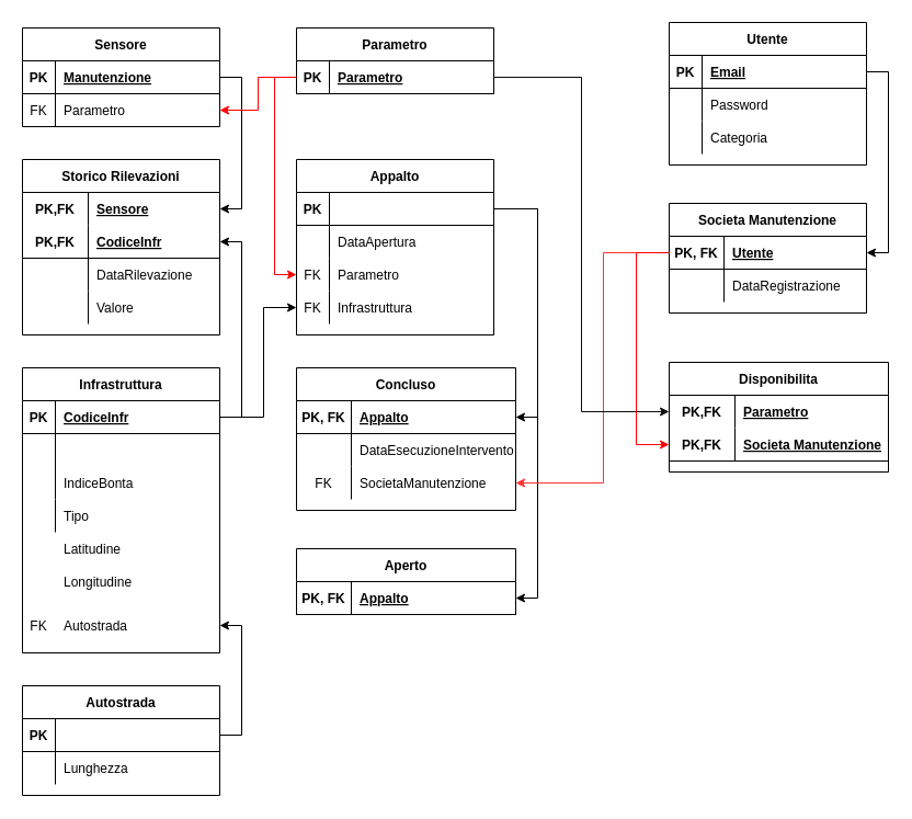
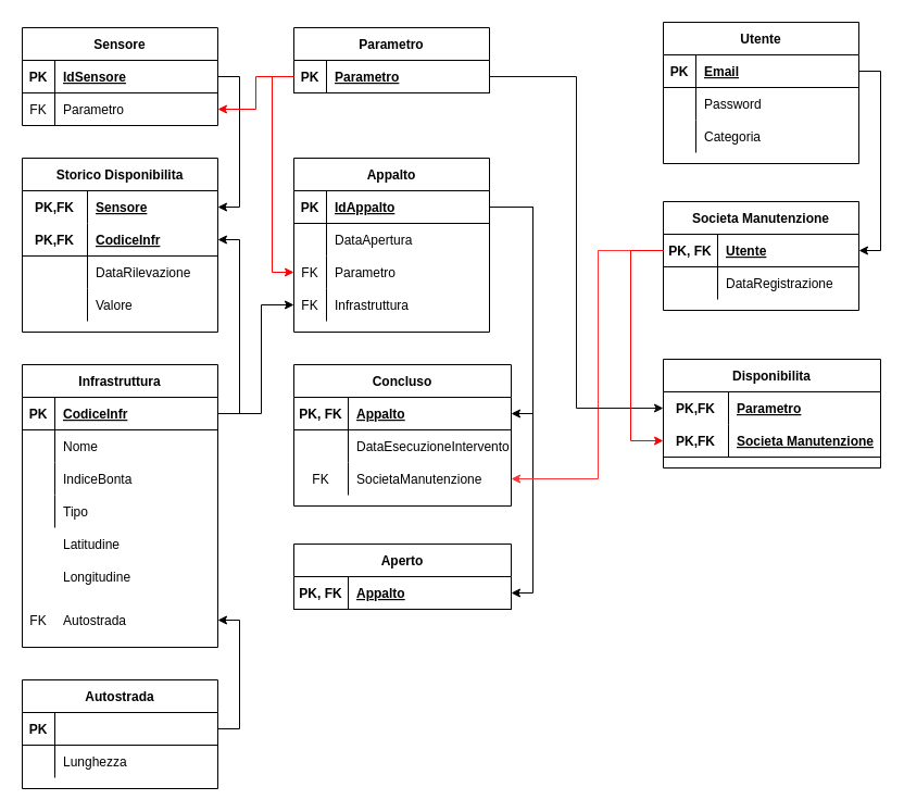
- <mxCell id="5" value="Manutenzione" style="shape=partialRectangle;connectable=0;fillColor=none;top=0;left=0;bottom=0;right=0;align=left;spacingLeft=6;fontStyle=5;overflow=hidden;" vertex="1" parent="3"><mxGeometry x="30" width="150" height="30" as="geometry" /></mxCell>
+ <mxCell id="5" value="IdSensore" style="shape=partialRectangle;connectable=0;fillColor=none;top=0;left=0;bottom=0;right=0;align=left;spacingLeft=6;fontStyle=5;overflow=hidden;" vertex="1" parent="3"><mxGeometry x="30" width="150" height="30" as="geometry" /></mxCell>
- <mxCell id="13" value="Storico Rilevazioni" style="shape=table;startSize=30;container=1;collapsible=1;childLayout=tableLayout;fixedRows=1;rowLines=0;fontStyle=1;align=center;resizeLast=1;" vertex="1" parent="1"><mxGeometry x="20" y="145" width="180" height="160" as="geometry" /></mxCell>
+ <mxCell id="13" value="Storico Disponibilita" style="shape=table;startSize=30;container=1;collapsible=1;childLayout=tableLayout;fixedRows=1;rowLines=0;fontStyle=1;align=center;resizeLast=1;" vertex="1" parent="1"><mxGeometry x="20" y="145" width="180" height="160" as="geometry" /></mxCell>
+ <mxCell id="61" value="IdAppalto" style="shape=partialRectangle;connectable=0;fillColor=none;top=0;left=0;bottom=0;right=0;align=left;spacingLeft=6;fontStyle=5;overflow=hidden;" vertex="1" parent="59"><mxGeometry x="30" width="150" height="30" as="geometry" /></mxCell>
+ <mxCell id="34" value="Nome" style="shape=partialRectangle;connectable=0;fillColor=none;top=0;left=0;bottom=0;right=0;align=left;spacingLeft=6;overflow=hidden;" vertex="1" parent="32"><mxGeometry x="30" width="150" height="30" as="geometry" /></mxCell>
